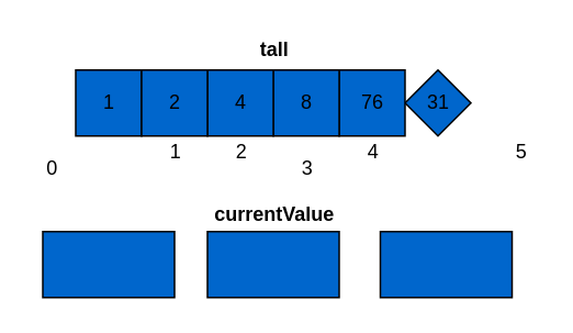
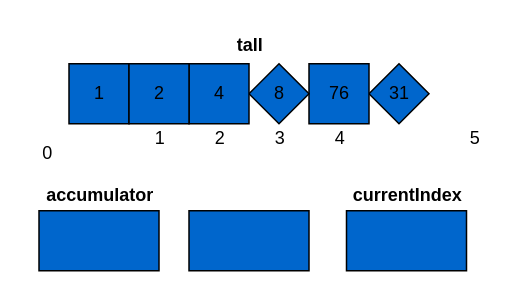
- <mxCell id="5" value="8" style="rounded=0;whiteSpace=wrap;html=1;fillColor=#0066CC;strokeColor=#000000;" vertex="1" parent="1"><mxGeometry x="165.5" y="42" width="40" height="40" as="geometry" /></mxCell>
+ <mxCell id="5" value="8" style="rhombus;whiteSpace=wrap;html=1;fillColor=#0066CC;strokeColor=#000000;" vertex="1" parent="1"><mxGeometry x="165.5" y="42" width="40" height="40" as="geometry" /></mxCell>
- <mxCell id="12" value="3" style="text;html=1;align=center;verticalAlign=middle;resizable=0;points=[];autosize=1;strokeColor=none;fillColor=none;" vertex="1" parent="1"><mxGeometry x="175.5" y="92" width="20" height="20" as="geometry" /></mxCell>
+ <mxCell id="12" value="3" style="text;html=1;align=center;verticalAlign=middle;resizable=0;points=[];autosize=1;strokeColor=none;fillColor=none;" vertex="1" parent="1"><mxGeometry x="175.5" y="82" width="20" height="20" as="geometry" /></mxCell>
+ <mxCell id="17" value="&lt;b&gt;accumulator&lt;/b&gt;" style="text;html=1;align=center;verticalAlign=middle;resizable=0;points=[];autosize=1;strokeColor=none;fillColor=none;" vertex="1" parent="1"><mxGeometry x="20.5" y="120" width="90" height="20" as="geometry" /></mxCell>
- <mxCell id="18" value="&lt;b&gt;currentValue&lt;/b&gt;" style="text;html=1;align=center;verticalAlign=middle;resizable=0;points=[];autosize=1;strokeColor=none;fillColor=none;" vertex="1" parent="1"><mxGeometry x="120.5" y="120" width="90" height="20" as="geometry" /></mxCell>
+ <mxCell id="20" value="currentIndex" style="text;html=1;align=center;verticalAlign=middle;resizable=0;points=[];autosize=1;strokeColor=none;fillColor=none;fontStyle=1" vertex="1" parent="1"><mxGeometry x="225.5" y="120" width="90" height="20" as="geometry" /></mxCell>
